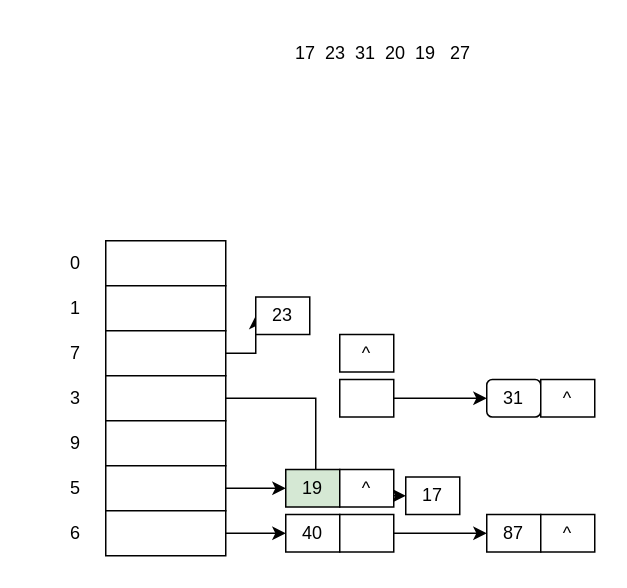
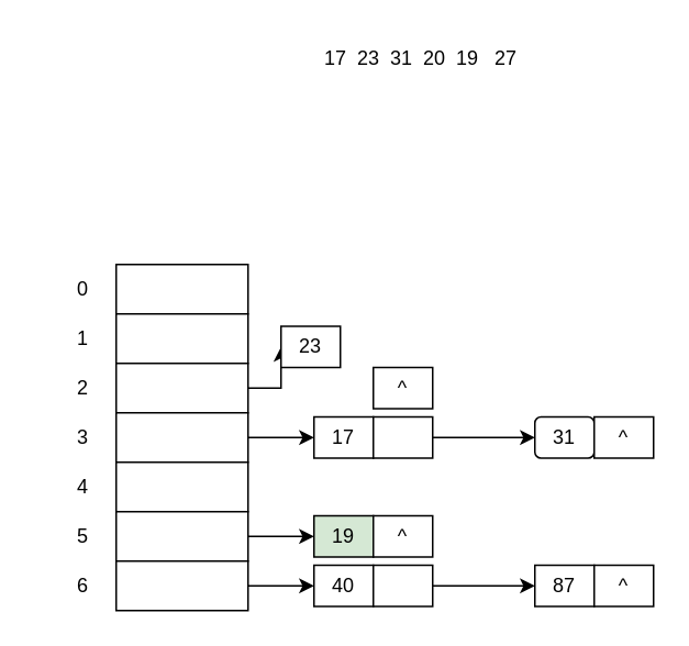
- <mxCell id="10" value="7" style="text;html=1;align=center;verticalAlign=middle;whiteSpace=wrap;rounded=0;" vertex="1" parent="1"><mxGeometry x="20" y="220" width="60" height="30" as="geometry" /></mxCell>
+ <mxCell id="10" value="2" style="text;html=1;align=center;verticalAlign=middle;whiteSpace=wrap;rounded=0;" vertex="1" parent="1"><mxGeometry x="20" y="220" width="60" height="30" as="geometry" /></mxCell>
- <mxCell id="15" value="9" style="text;html=1;align=center;verticalAlign=middle;whiteSpace=wrap;rounded=0;" vertex="1" parent="1"><mxGeometry x="20" y="280" width="60" height="30" as="geometry" /></mxCell>
+ <mxCell id="15" value="4" style="text;html=1;align=center;verticalAlign=middle;whiteSpace=wrap;rounded=0;" vertex="1" parent="1"><mxGeometry x="20" y="280" width="60" height="30" as="geometry" /></mxCell>
- <mxCell id="21" value="17" style="rounded=0;whiteSpace=wrap;html=1;" vertex="1" parent="1"><mxGeometry x="270" y="317.5" width="36" height="25" as="geometry" /></mxCell>
+ <mxCell id="21" value="17" style="rounded=0;whiteSpace=wrap;html=1;" vertex="1" parent="1"><mxGeometry x="190" y="252.5" width="36" height="25" as="geometry" /></mxCell>
